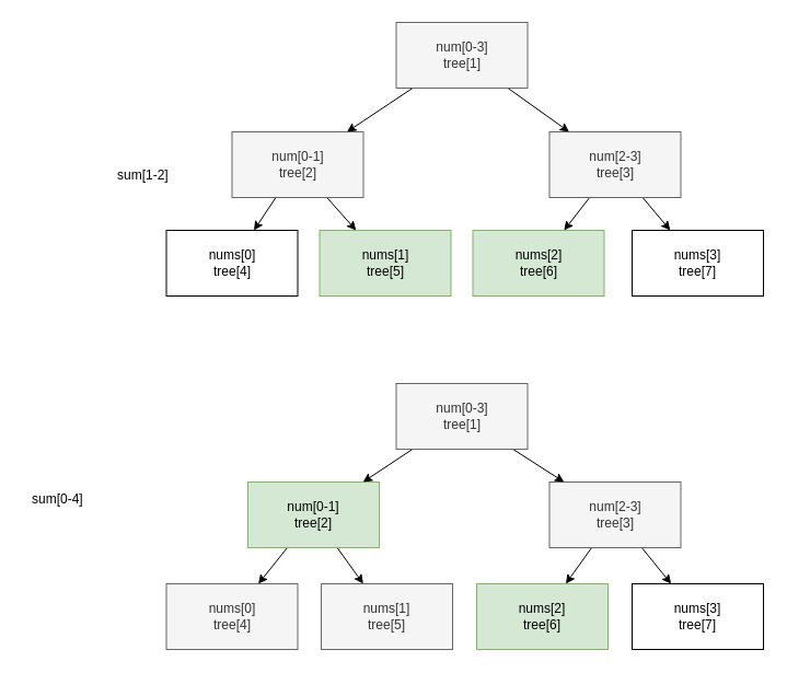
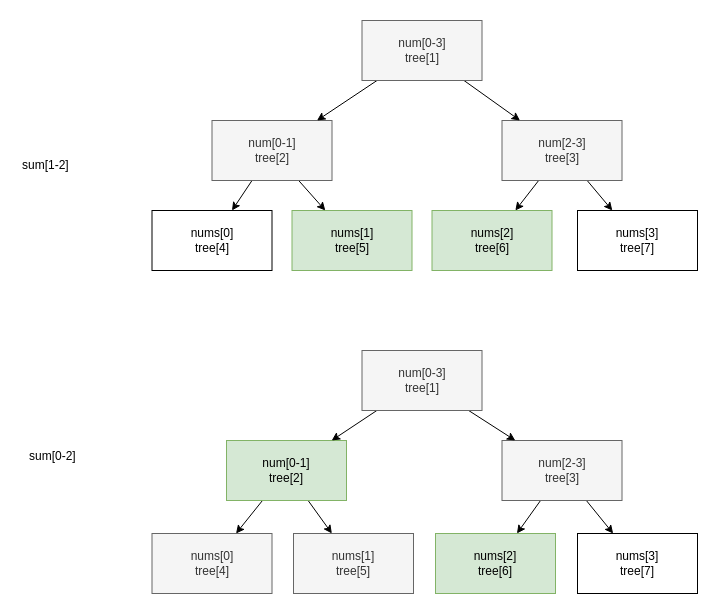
- <mxCell id="28" value="sum[1-2]" style="text;html=1;resizable=0;points=[];autosize=1;align=left;verticalAlign=top;spacingTop=-4;" vertex="1" parent="1"><mxGeometry x="105" y="150" width="60" height="20" as="geometry" /></mxCell>
+ <mxCell id="28" value="sum[1-2]" style="text;html=1;resizable=0;points=[];autosize=1;align=left;verticalAlign=top;spacingTop=-4;" vertex="1" parent="1"><mxGeometry x="20" y="155" width="60" height="20" as="geometry" /></mxCell>
- <mxCell id="29" value="sum[0-4]" style="text;html=1;resizable=0;points=[];autosize=1;align=left;verticalAlign=top;spacingTop=-4;" vertex="1" parent="1"><mxGeometry x="27" y="446" width="60" height="20" as="geometry" /></mxCell>
+ <mxCell id="29" value="sum[0-2]" style="text;html=1;resizable=0;points=[];autosize=1;align=left;verticalAlign=top;spacingTop=-4;" vertex="1" parent="1"><mxGeometry x="27" y="446" width="60" height="20" as="geometry" /></mxCell>
